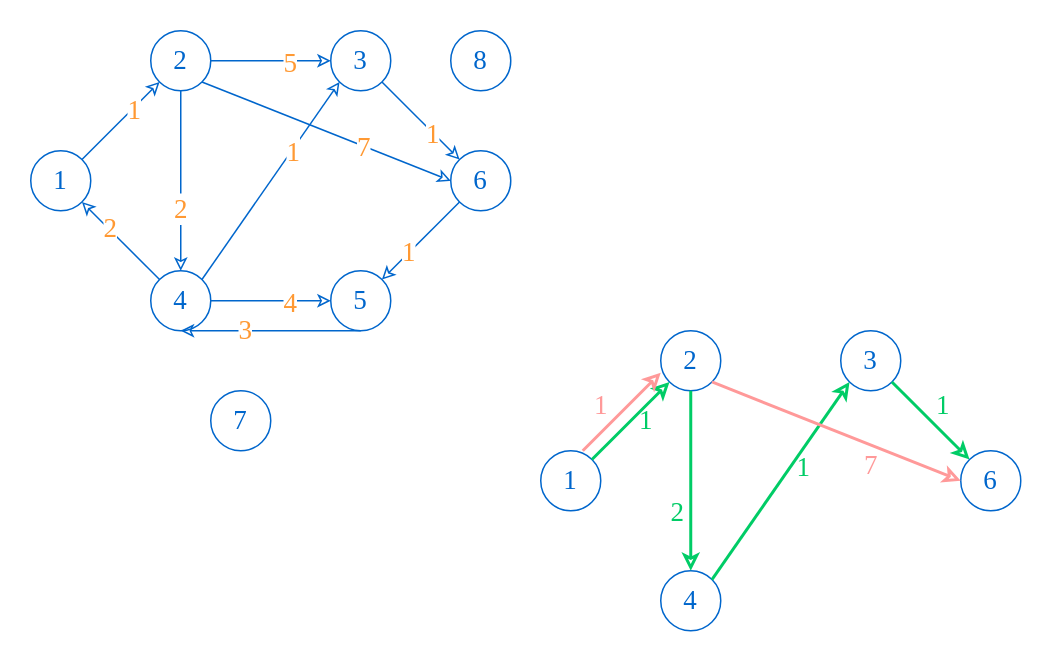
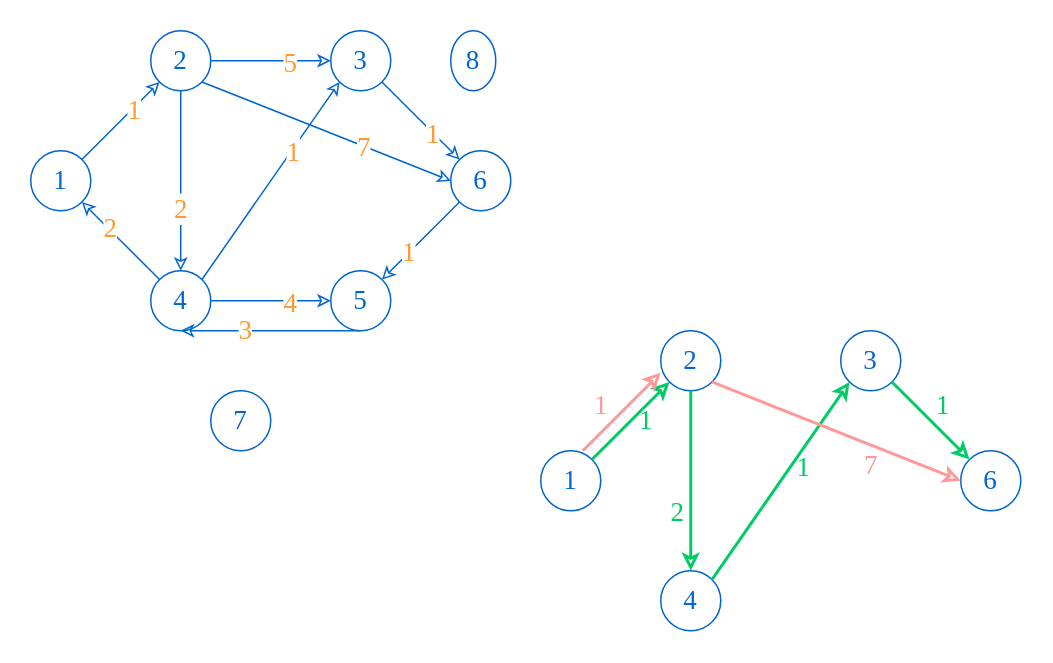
- <mxCell id="45" value="8" style="ellipse;whiteSpace=wrap;html=1;aspect=fixed;fillColor=none;fontSize=18;fontFamily=Segoe UI Variable Display;fontColor=#0066CC;strokeColor=#0066CC;" vertex="1" parent="1"><mxGeometry x="300" y="20" width="40" height="40" as="geometry" /></mxCell>
+ <mxCell id="45" value="8" style="ellipse;whiteSpace=wrap;html=1;aspect=fixed;fillColor=none;fontSize=18;fontFamily=Segoe UI Variable Display;fontColor=#0066CC;strokeColor=#0066CC;" vertex="1" parent="1"><mxGeometry x="300" y="20" width="30" height="40" as="geometry" /></mxCell>
